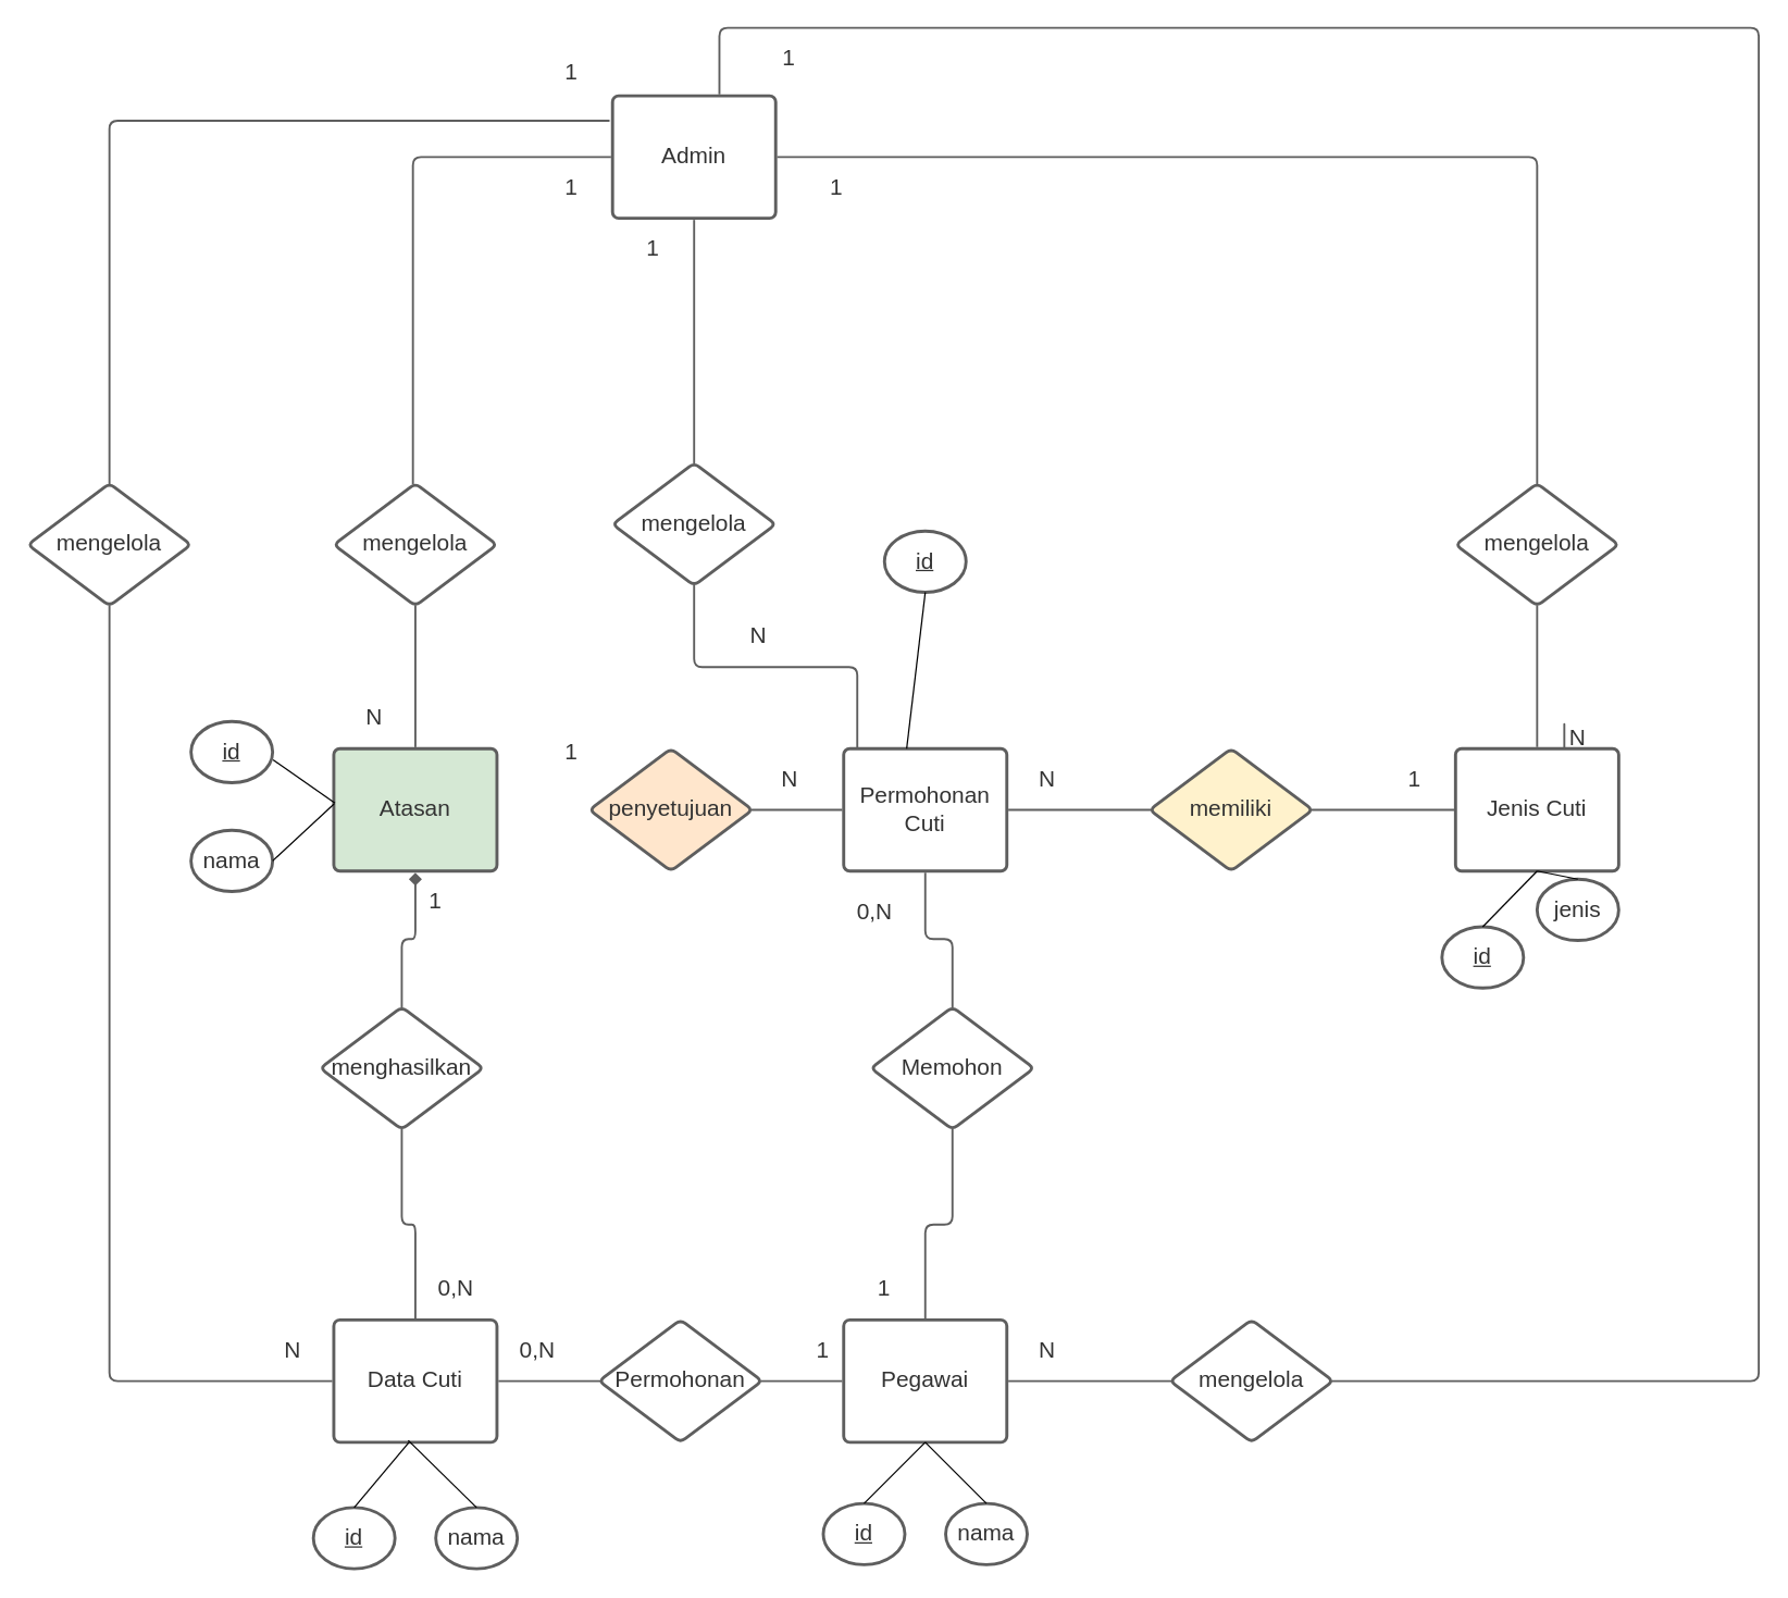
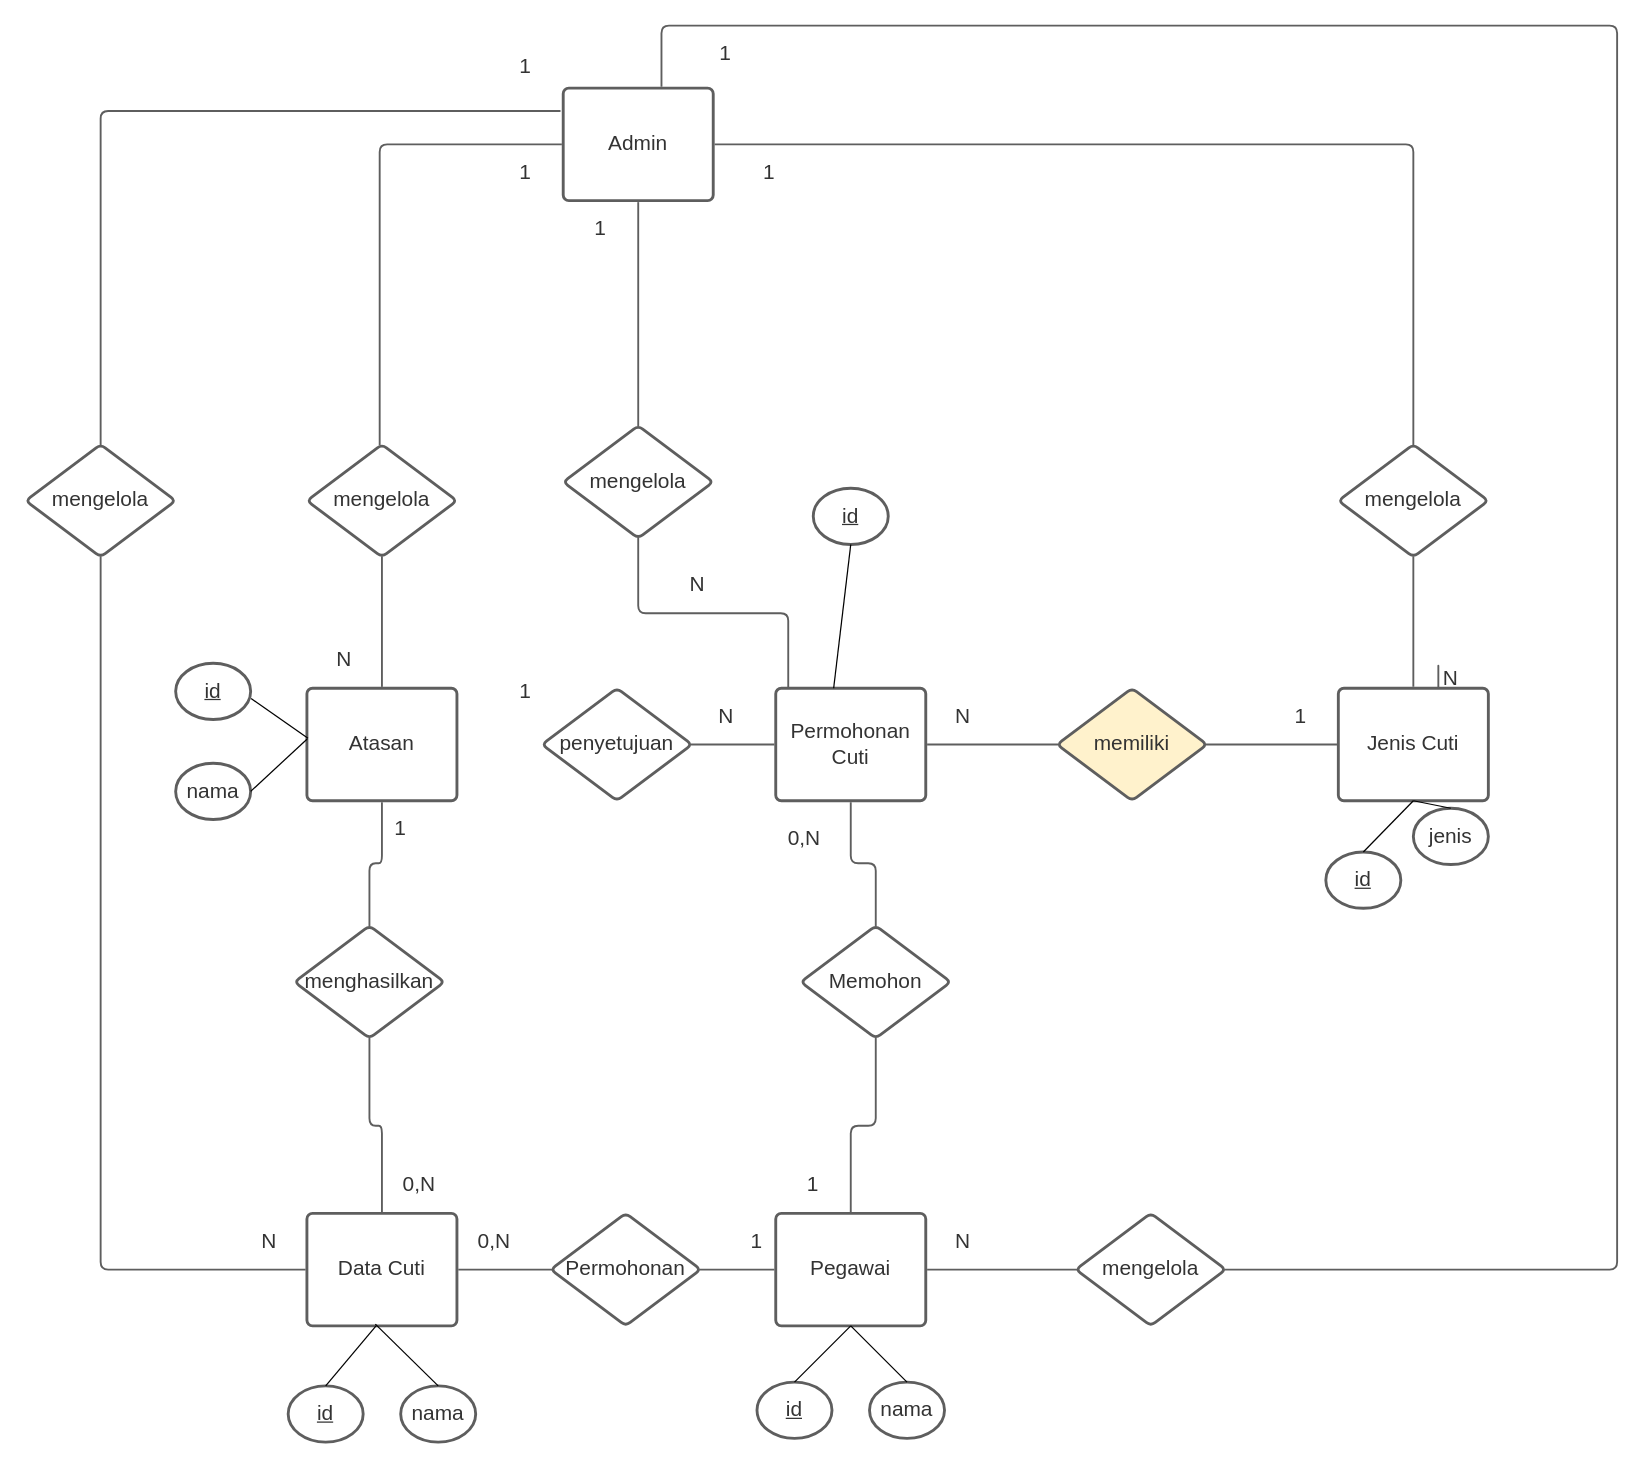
- <mxCell id="3" value="Atasan" style="html=1;overflow=block;blockSpacing=1;whiteSpace=wrap;whiteSpace=wrap;fontSize=16.7;fontColor=#333333;spacing=9;strokeColor=#5e5e5e;strokeOpacity=100;rounded=1;absoluteArcSize=1;arcSize=9;strokeWidth=2.3;fillColor=#d5e8d4;" vertex="1" parent="1"><mxGeometry x="245" y="550" width="120" height="90" as="geometry" /></mxCell>
+ <mxCell id="3" value="Atasan" style="html=1;overflow=block;blockSpacing=1;whiteSpace=wrap;;whiteSpace=wrap;fontSize=16.7;fontColor=#333333;spacing=9;strokeColor=#5e5e5e;strokeOpacity=100;rounded=1;absoluteArcSize=1;arcSize=9;strokeWidth=2.3;" vertex="1" parent="1"><mxGeometry x="245" y="550" width="120" height="90" as="geometry" /></mxCell>
- <mxCell id="12" value="penyetujuan" style="html=1;overflow=block;blockSpacing=1;whiteSpace=wrap;rhombus;whiteSpace=wrap;fontSize=16.7;fontColor=#333333;spacing=3.8;strokeColor=#5e5e5e;strokeOpacity=100;rounded=1;absoluteArcSize=1;arcSize=9;strokeWidth=2.3;fillColor=#ffe6cc;" vertex="1" parent="1"><mxGeometry x="433" y="550" width="120" height="90" as="geometry" /></mxCell>
+ <mxCell id="12" value="penyetujuan" style="html=1;overflow=block;blockSpacing=1;whiteSpace=wrap;rhombus;whiteSpace=wrap;fontSize=16.7;fontColor=#333333;spacing=3.8;strokeColor=#5e5e5e;strokeOpacity=100;rounded=1;absoluteArcSize=1;arcSize=9;strokeWidth=2.3;" vertex="1" parent="1"><mxGeometry x="433" y="550" width="120" height="90" as="geometry" /></mxCell>
- <mxCell id="39" value="" style="html=1;jettySize=18;whiteSpace=wrap;fontSize=13;strokeColor=#5E5E5E;strokeWidth=1.5;rounded=1;arcSize=12;edgeStyle=orthogonalEdgeStyle;startArrow=none;endArrow=diamond;exitX=0.5;exitY=0.006;exitPerimeter=0;entryX=0.5;entryY=1.013;entryPerimeter=0;" edge="1" parent="1" source="35" target="3"><mxGeometry width="100" height="100" relative="1" as="geometry"><Array as="points" /></mxGeometry></mxCell>
+ <mxCell id="39" value="" style="html=1;jettySize=18;whiteSpace=wrap;fontSize=13;strokeColor=#5E5E5E;strokeWidth=1.5;rounded=1;arcSize=12;edgeStyle=orthogonalEdgeStyle;startArrow=none;;endArrow=none;;exitX=0.5;exitY=0.006;exitPerimeter=0;entryX=0.5;entryY=1.013;entryPerimeter=0;" edge="1" parent="1" source="35" target="3"><mxGeometry width="100" height="100" relative="1" as="geometry"><Array as="points" /></mxGeometry></mxCell>
